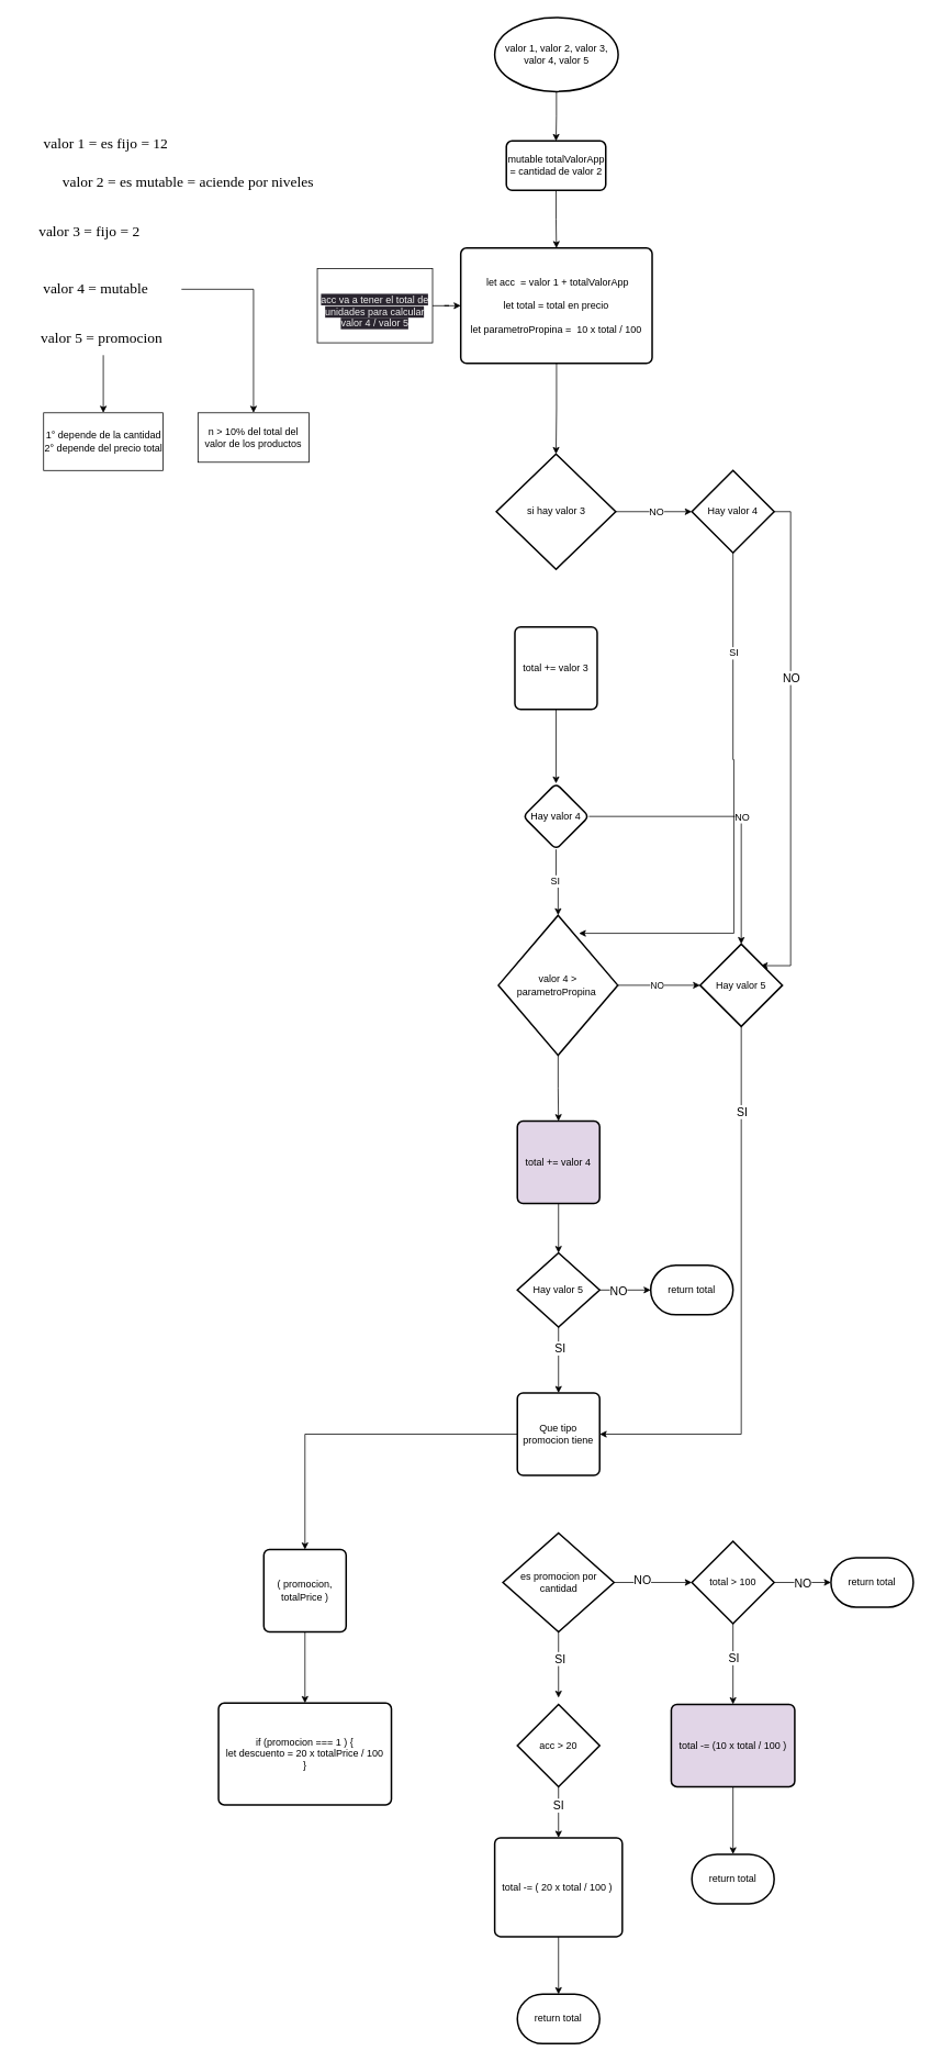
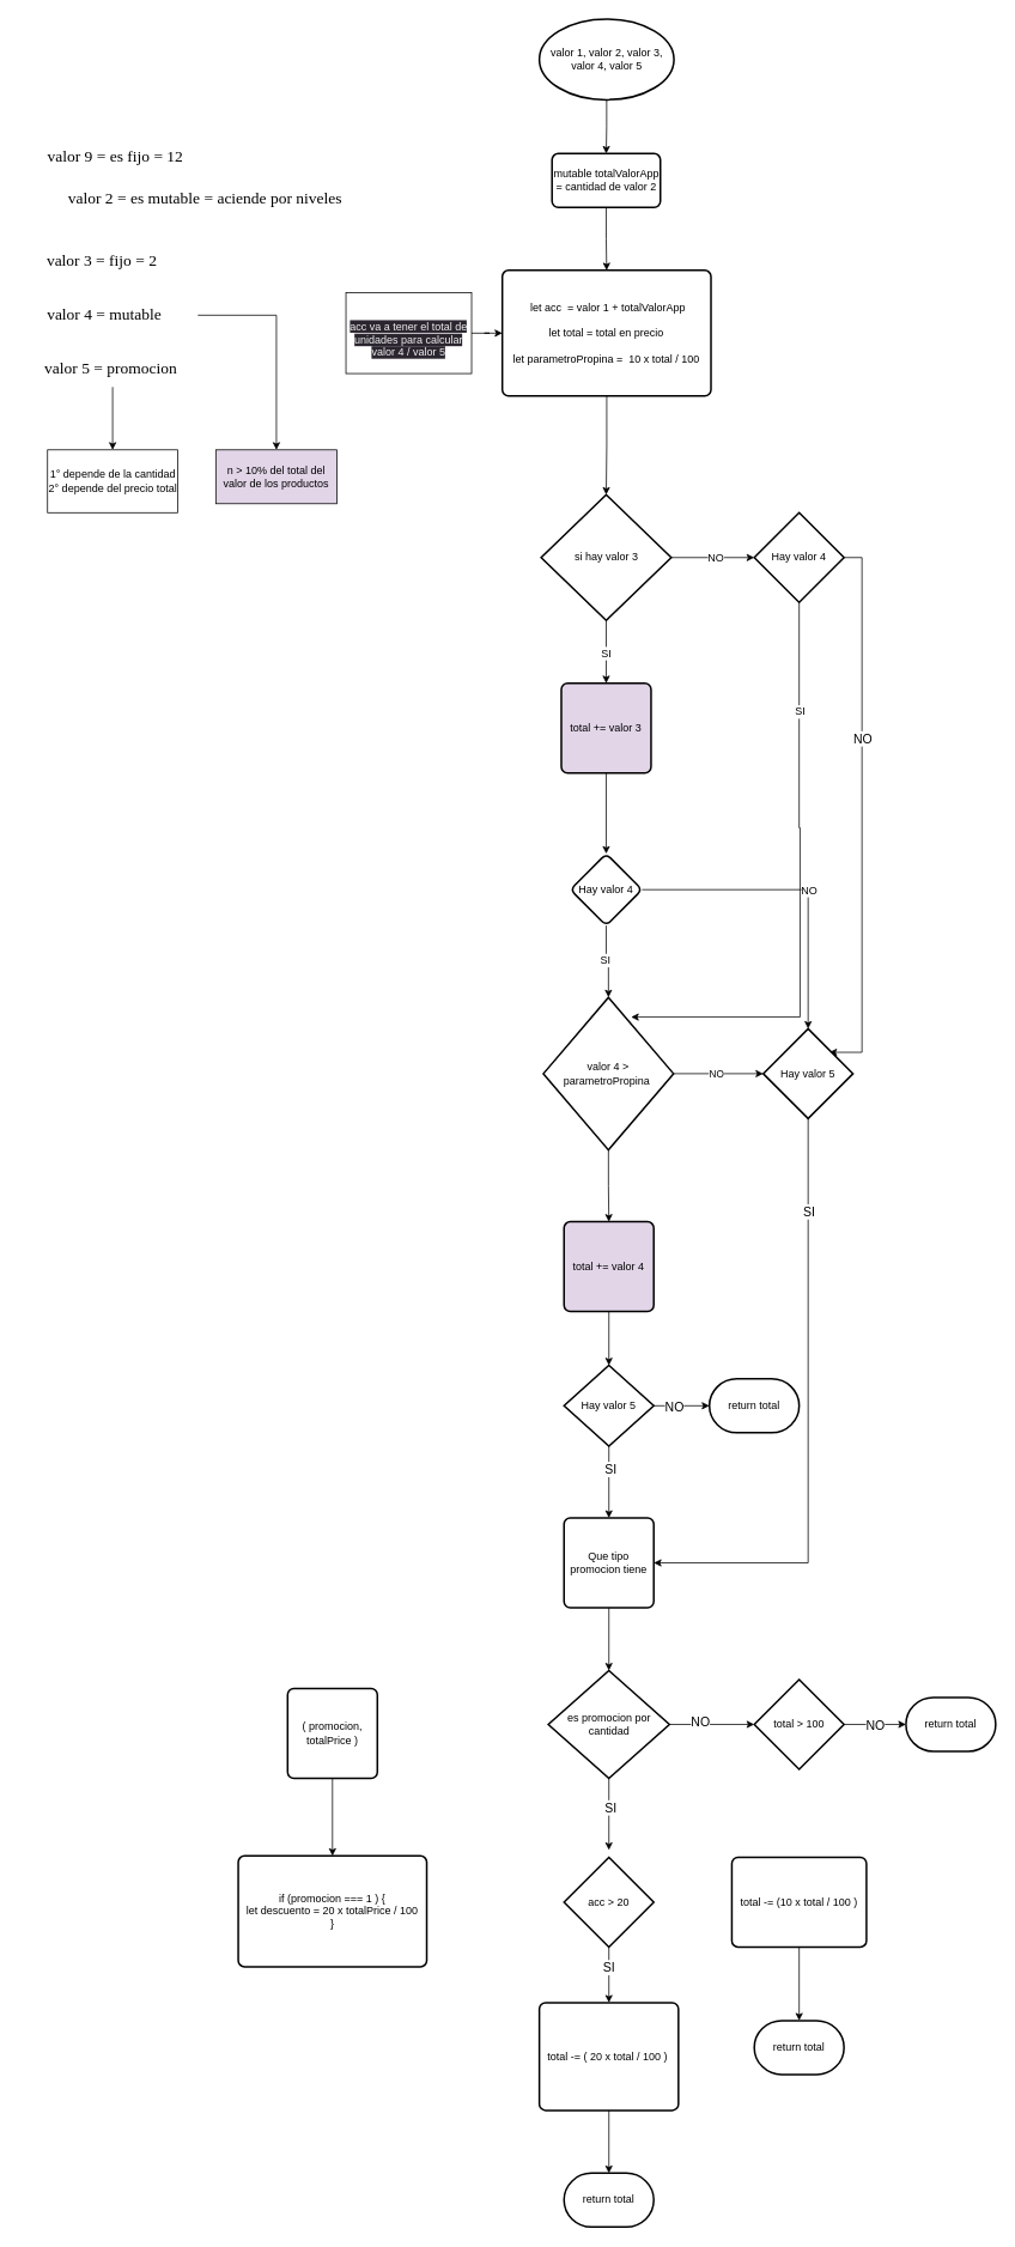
- <mxCell id="2" value="&lt;font style=&quot;font-size: 18px;&quot;&gt;&lt;font face=&quot;Verdana&quot;&gt;valor 1 = es fijo = 12&amp;nbsp;&lt;/font&gt;&lt;br&gt;&lt;/font&gt;" style="text;html=1;align=center;verticalAlign=middle;resizable=0;points=[];autosize=1;strokeColor=none;fillColor=none;" parent="1" vertex="1"><mxGeometry x="20" y="153" width="220" height="40" as="geometry" /></mxCell>
+ <mxCell id="2" value="&lt;font style=&quot;font-size: 18px;&quot;&gt;&lt;font face=&quot;Verdana&quot;&gt;valor 9 = es fijo = 12&amp;nbsp;&lt;/font&gt;&lt;br&gt;&lt;/font&gt;" style="text;html=1;align=center;verticalAlign=middle;resizable=0;points=[];autosize=1;strokeColor=none;fillColor=none;" parent="1" vertex="1"><mxGeometry x="20" y="153" width="220" height="40" as="geometry" /></mxCell>
- <mxCell id="4" value="&lt;font style=&quot;font-size: 18px;&quot;&gt;&lt;font face=&quot;Verdana&quot;&gt;valor 3 = fijo = 2&amp;nbsp;&lt;/font&gt;&lt;br&gt;&lt;/font&gt;" style="text;html=1;align=center;verticalAlign=middle;resizable=0;points=[];autosize=1;strokeColor=none;fillColor=none;" parent="1" vertex="1"><mxGeometry x="15" y="260" width="190" height="40" as="geometry" /></mxCell>
+ <mxCell id="4" value="&lt;font style=&quot;font-size: 18px;&quot;&gt;&lt;font face=&quot;Verdana&quot;&gt;valor 3 = fijo = 2&amp;nbsp;&lt;/font&gt;&lt;br&gt;&lt;/font&gt;" style="text;html=1;align=center;verticalAlign=middle;resizable=0;points=[];autosize=1;strokeColor=none;fillColor=none;" parent="1" vertex="1"><mxGeometry x="20" y="270" width="190" height="40" as="geometry" /></mxCell>
- <mxCell id="7" value="n &amp;gt; 10% del total del valor de los productos" style="whiteSpace=wrap;html=1;" parent="1" vertex="1"><mxGeometry x="240" y="500" width="135" height="60" as="geometry" /></mxCell>
+ <mxCell id="7" value="n &amp;gt; 10% del total del valor de los productos" style="whiteSpace=wrap;html=1;fillColor=#e1d5e7;" parent="1" vertex="1"><mxGeometry x="240" y="500" width="135" height="60" as="geometry" /></mxCell>
+ <mxCell id="19" style="edgeStyle=orthogonalEdgeStyle;rounded=0;orthogonalLoop=1;jettySize=auto;html=1;entryX=0.5;entryY=0;entryDx=0;entryDy=0;" parent="1" source="21" target="23" edge="1"><mxGeometry relative="1" as="geometry" /></mxCell>
+ <mxCell id="20" value="&lt;font style=&quot;font-size: 12px;&quot;&gt;SI&lt;/font&gt;" style="edgeLabel;html=1;align=center;verticalAlign=middle;resizable=0;points=[];" parent="19" vertex="1" connectable="0"><mxGeometry x="0.029" y="-1" relative="1" as="geometry"><mxPoint as="offset" /></mxGeometry></mxCell>
- <mxCell id="23" value="total += valor 3" style="rounded=1;whiteSpace=wrap;html=1;absoluteArcSize=1;arcSize=14;strokeWidth=2;" parent="1" vertex="1"><mxGeometry x="625" y="760" width="100" height="100" as="geometry" /></mxCell>
+ <mxCell id="23" value="total += valor 3" style="rounded=1;whiteSpace=wrap;html=1;absoluteArcSize=1;arcSize=14;strokeWidth=2;fillColor=#e1d5e7;" parent="1" vertex="1"><mxGeometry x="625" y="760" width="100" height="100" as="geometry" /></mxCell>
- <mxCell id="48" style="edgeStyle=orthogonalEdgeStyle;rounded=0;orthogonalLoop=1;jettySize=auto;html=1;" parent="1" source="49" target="74" edge="1"><mxGeometry relative="1" as="geometry" /></mxCell>
+ <mxCell id="48" style="edgeStyle=orthogonalEdgeStyle;rounded=0;orthogonalLoop=1;jettySize=auto;html=1;entryX=0.5;entryY=0;entryDx=0;entryDy=0;entryPerimeter=0;" parent="1" source="49" target="54" edge="1"><mxGeometry relative="1" as="geometry" /></mxCell>
- <mxCell id="64" style="edgeStyle=orthogonalEdgeStyle;rounded=0;orthogonalLoop=1;jettySize=auto;html=1;entryX=0.5;entryY=0;entryDx=0;entryDy=0;" parent="1" source="66" target="69" edge="1"><mxGeometry relative="1" as="geometry"><mxPoint x="890" y="2060" as="targetPoint" /></mxGeometry></mxCell>
- <mxCell id="65" value="&lt;font style=&quot;font-size: 14px;&quot;&gt;SI&lt;/font&gt;" style="edgeLabel;html=1;align=center;verticalAlign=middle;resizable=0;points=[];" parent="64" vertex="1" connectable="0"><mxGeometry x="-0.173" relative="1" as="geometry"><mxPoint as="offset" /></mxGeometry></mxCell>
- <mxCell id="69" value="total -= (10 x total / 100 )" style="rounded=1;whiteSpace=wrap;html=1;absoluteArcSize=1;arcSize=14;strokeWidth=2;fillColor=#e1d5e7;" parent="1" vertex="1"><mxGeometry x="815" y="2068" width="150" height="100" as="geometry" /></mxCell>
+ <mxCell id="69" value="total -= (10 x total / 100 )" style="rounded=1;whiteSpace=wrap;html=1;absoluteArcSize=1;arcSize=14;strokeWidth=2;" parent="1" vertex="1"><mxGeometry x="815" y="2068" width="150" height="100" as="geometry" /></mxCell>
